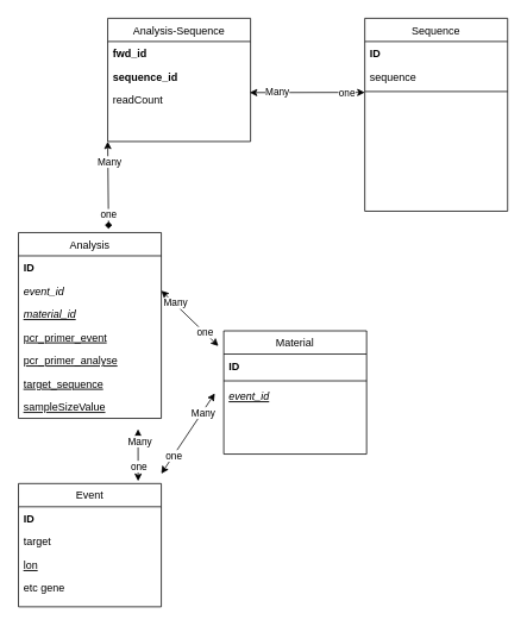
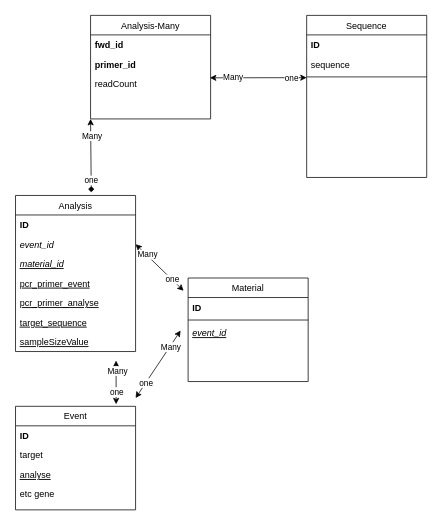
- <mxCell id="2" value="Analysis-Sequence" style="swimlane;fontStyle=0;align=center;verticalAlign=top;childLayout=stackLayout;horizontal=1;startSize=26;horizontalStack=0;resizeParent=1;resizeLast=0;collapsible=1;marginBottom=0;rounded=0;shadow=0;strokeWidth=1;" vertex="1" parent="1"><mxGeometry x="120" y="20" width="160" height="138" as="geometry"><mxRectangle x="230" y="140" width="160" height="26" as="alternateBounds" /></mxGeometry></mxCell>
+ <mxCell id="2" value="Analysis-Many" style="swimlane;fontStyle=0;align=center;verticalAlign=top;childLayout=stackLayout;horizontal=1;startSize=26;horizontalStack=0;resizeParent=1;resizeLast=0;collapsible=1;marginBottom=0;rounded=0;shadow=0;strokeWidth=1;" vertex="1" parent="1"><mxGeometry x="120" y="20" width="160" height="138" as="geometry"><mxRectangle x="230" y="140" width="160" height="26" as="alternateBounds" /></mxGeometry></mxCell>
- <mxCell id="4" value="sequence_id" style="text;align=left;verticalAlign=top;spacingLeft=4;spacingRight=4;overflow=hidden;rotatable=0;points=[[0,0.5],[1,0.5]];portConstraint=eastwest;rounded=0;shadow=0;html=0;fontStyle=1" vertex="1" parent="2"><mxGeometry y="52" width="160" height="26" as="geometry" /></mxCell>
+ <mxCell id="4" value="primer_id" style="text;align=left;verticalAlign=top;spacingLeft=4;spacingRight=4;overflow=hidden;rotatable=0;points=[[0,0.5],[1,0.5]];portConstraint=eastwest;rounded=0;shadow=0;html=0;fontStyle=1" vertex="1" parent="2"><mxGeometry y="52" width="160" height="26" as="geometry" /></mxCell>
- <mxCell id="21" value="lon" style="text;align=left;verticalAlign=top;spacingLeft=4;spacingRight=4;overflow=hidden;rotatable=0;points=[[0,0.5],[1,0.5]];portConstraint=eastwest;fontStyle=4" vertex="1" parent="18"><mxGeometry y="78" width="160" height="26" as="geometry" /></mxCell>
+ <mxCell id="21" value="analyse" style="text;align=left;verticalAlign=top;spacingLeft=4;spacingRight=4;overflow=hidden;rotatable=0;points=[[0,0.5],[1,0.5]];portConstraint=eastwest;fontStyle=4" vertex="1" parent="18"><mxGeometry y="78" width="160" height="26" as="geometry" /></mxCell>
